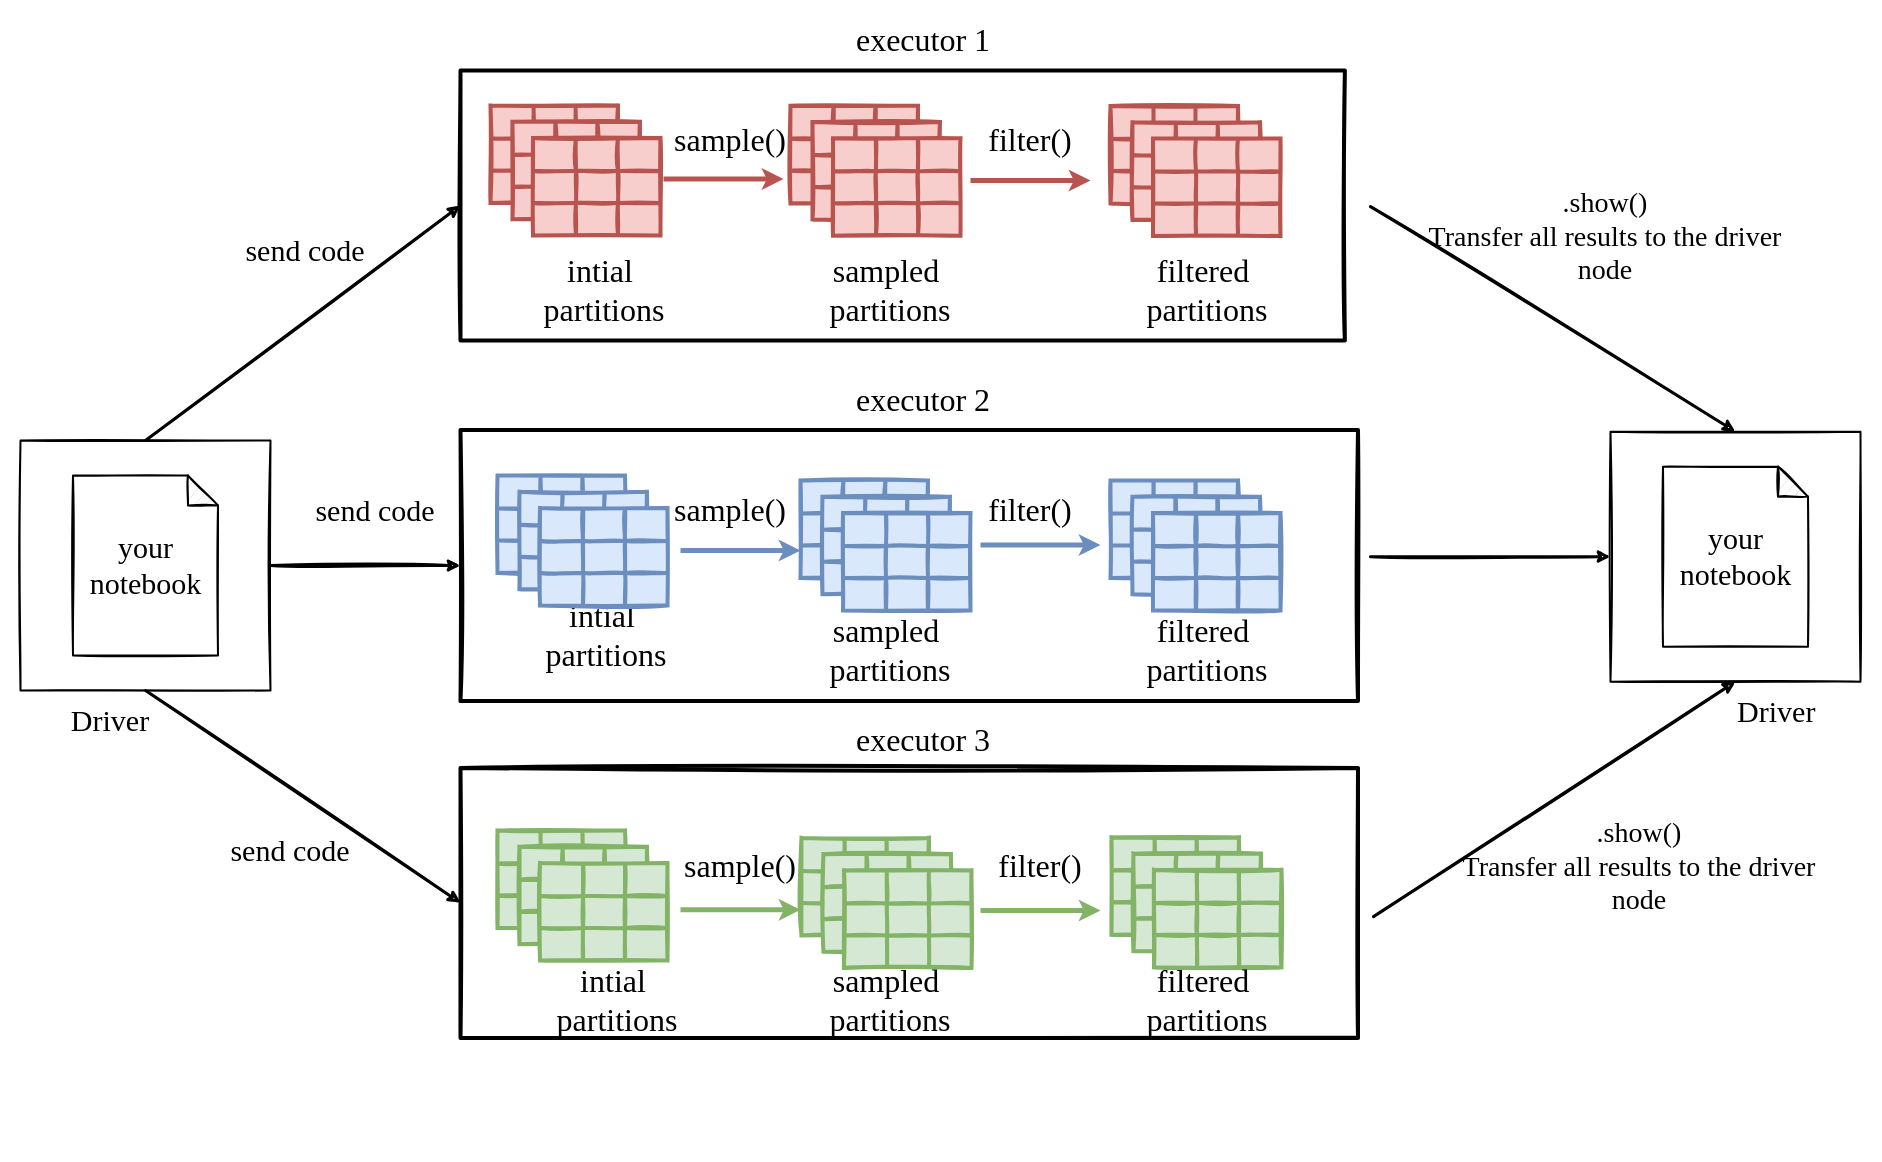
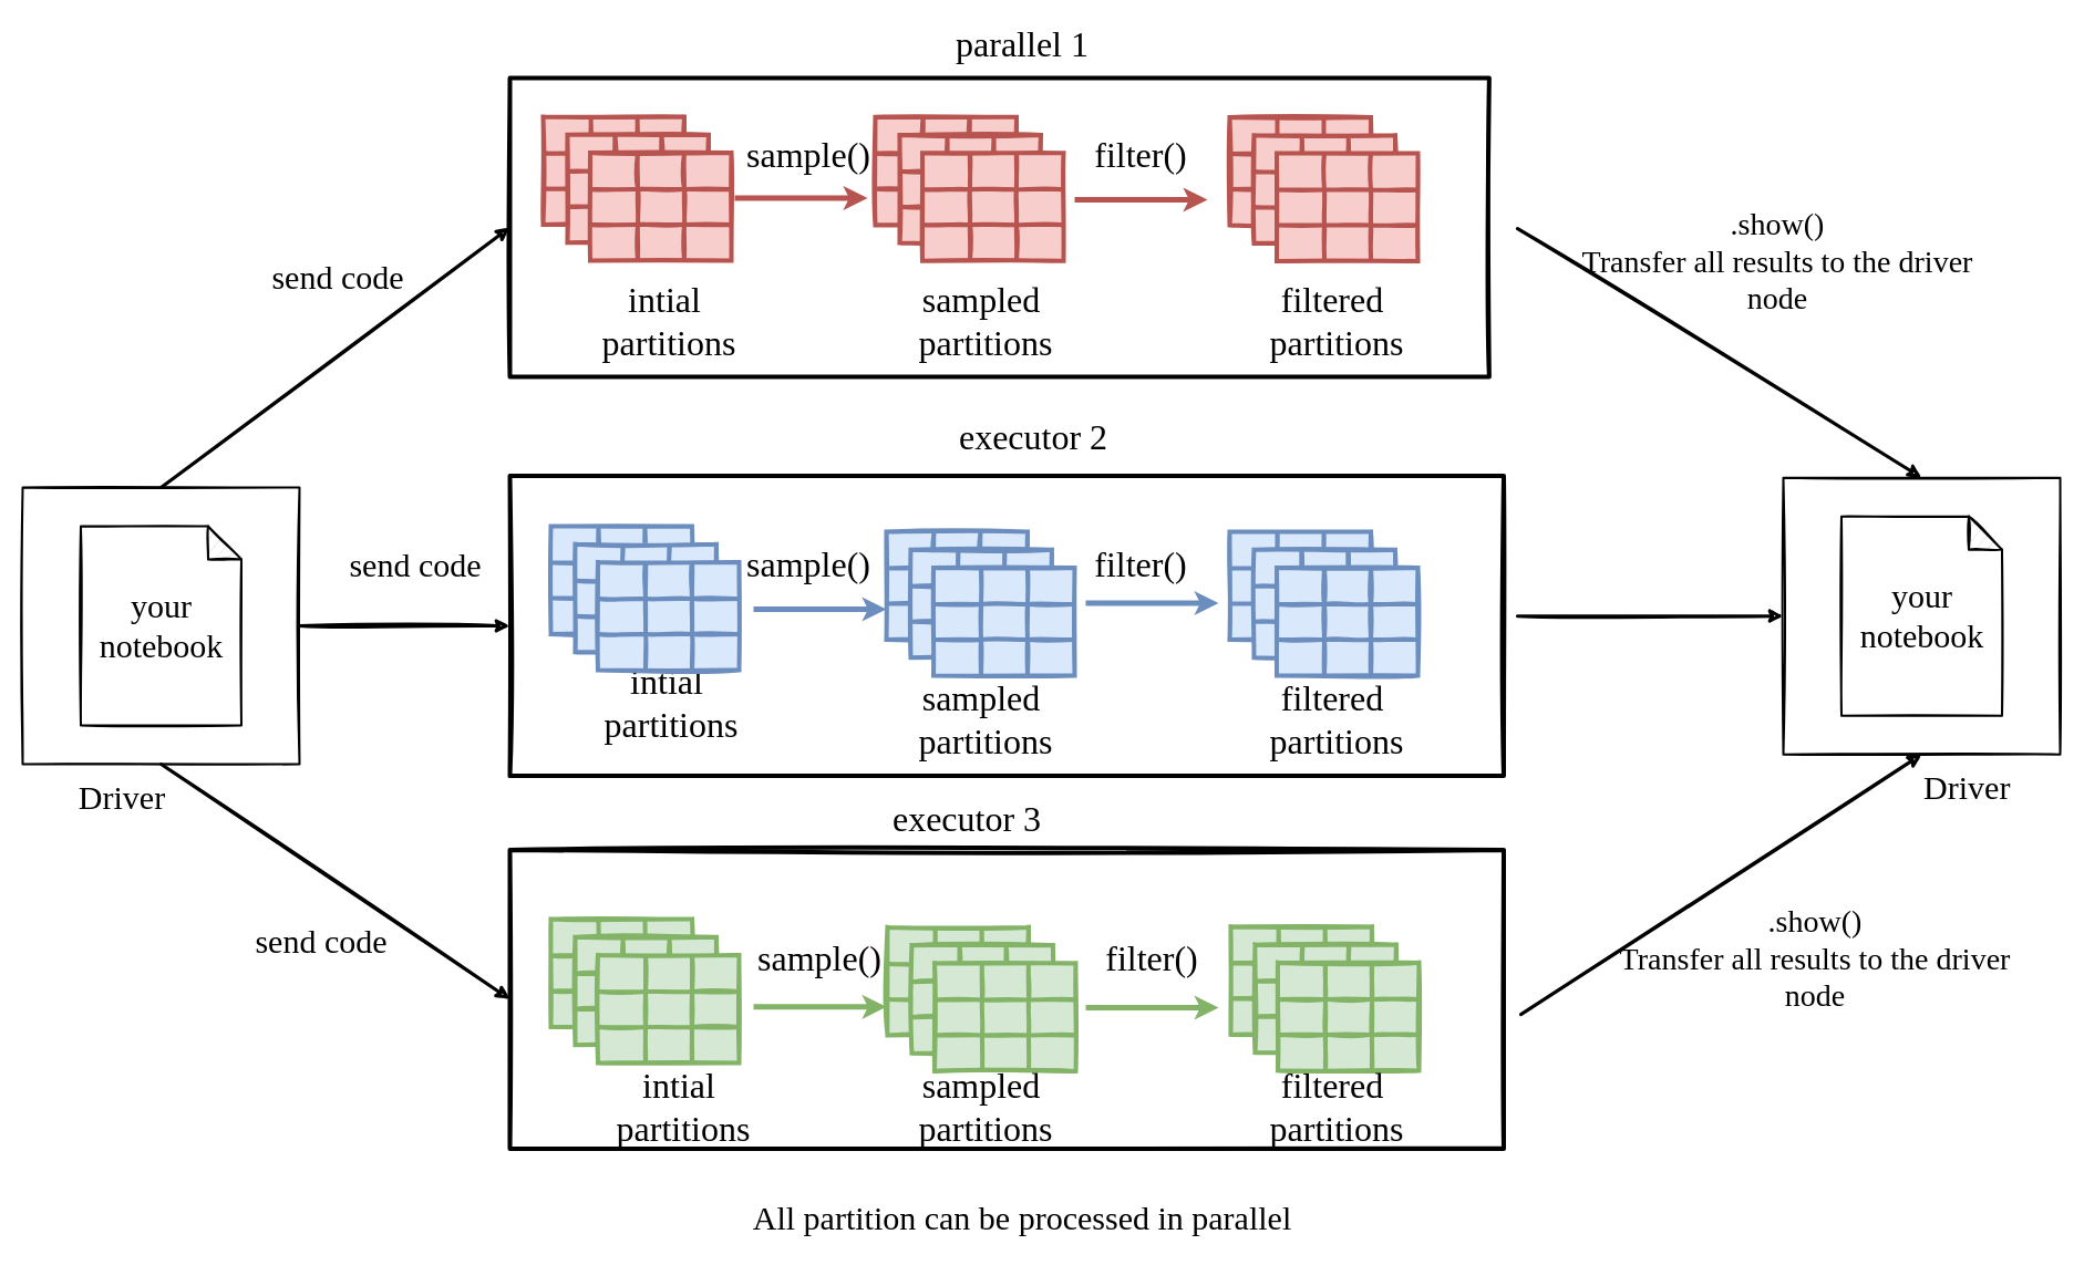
- <mxCell id="6" value="&lt;font style=&quot;font-size: 32px&quot; face=&quot;Architects Daughter&quot;&gt;executor 1&lt;/font&gt;" style="text;html=1;strokeColor=none;fillColor=none;align=center;verticalAlign=middle;whiteSpace=wrap;rounded=0;sketch=1;" parent="1" vertex="1"><mxGeometry x="762.5" y="20" width="320" height="40" as="geometry" /></mxCell>
+ <mxCell id="6" value="&lt;font style=&quot;font-size: 32px&quot; face=&quot;Architects Daughter&quot;&gt;parallel 1&lt;/font&gt;" style="text;html=1;strokeColor=none;fillColor=none;align=center;verticalAlign=middle;whiteSpace=wrap;rounded=0;sketch=1;" parent="1" vertex="1"><mxGeometry x="762.5" y="20" width="320" height="40" as="geometry" /></mxCell>
- <mxCell id="11" value="&lt;font style=&quot;font-size: 32px&quot; face=&quot;Architects Daughter&quot;&gt;executor 2&lt;/font&gt;" style="text;html=1;strokeColor=none;fillColor=none;align=center;verticalAlign=middle;whiteSpace=wrap;rounded=0;sketch=1;" parent="1" vertex="1"><mxGeometry x="762.5" y="380" width="320" height="40" as="geometry" /></mxCell>
+ <mxCell id="11" value="&lt;font style=&quot;font-size: 32px&quot; face=&quot;Architects Daughter&quot;&gt;executor 2&lt;/font&gt;" style="text;html=1;strokeColor=none;fillColor=none;align=center;verticalAlign=middle;whiteSpace=wrap;rounded=0;sketch=1;" parent="1" vertex="1"><mxGeometry x="772.5" y="375" width="320" height="40" as="geometry" /></mxCell>
- <mxCell id="12" value="&lt;font style=&quot;font-size: 32px&quot; face=&quot;Architects Daughter&quot;&gt;executor 3&lt;/font&gt;" style="text;html=1;strokeColor=none;fillColor=none;align=center;verticalAlign=middle;whiteSpace=wrap;rounded=0;sketch=1;" parent="1" vertex="1"><mxGeometry x="762.5" y="720" width="320" height="40" as="geometry" /></mxCell>
+ <mxCell id="12" value="&lt;font style=&quot;font-size: 32px&quot; face=&quot;Architects Daughter&quot;&gt;executor 3&lt;/font&gt;" style="text;html=1;strokeColor=none;fillColor=none;align=center;verticalAlign=middle;whiteSpace=wrap;rounded=0;sketch=1;" parent="1" vertex="1"><mxGeometry x="712.5" y="720" width="320" height="40" as="geometry" /></mxCell>
+ <mxCell id="155" value="&lt;font style=&quot;font-size: 30px&quot; face=&quot;Architects Daughter&quot;&gt;All partition can be processed in parallel&lt;/font&gt;" style="text;html=1;strokeColor=none;fillColor=none;align=center;verticalAlign=middle;whiteSpace=wrap;rounded=0;sketch=1;" parent="1" vertex="1"><mxGeometry x="617.5" y="1060" width="610" height="80" as="geometry" /></mxCell>
